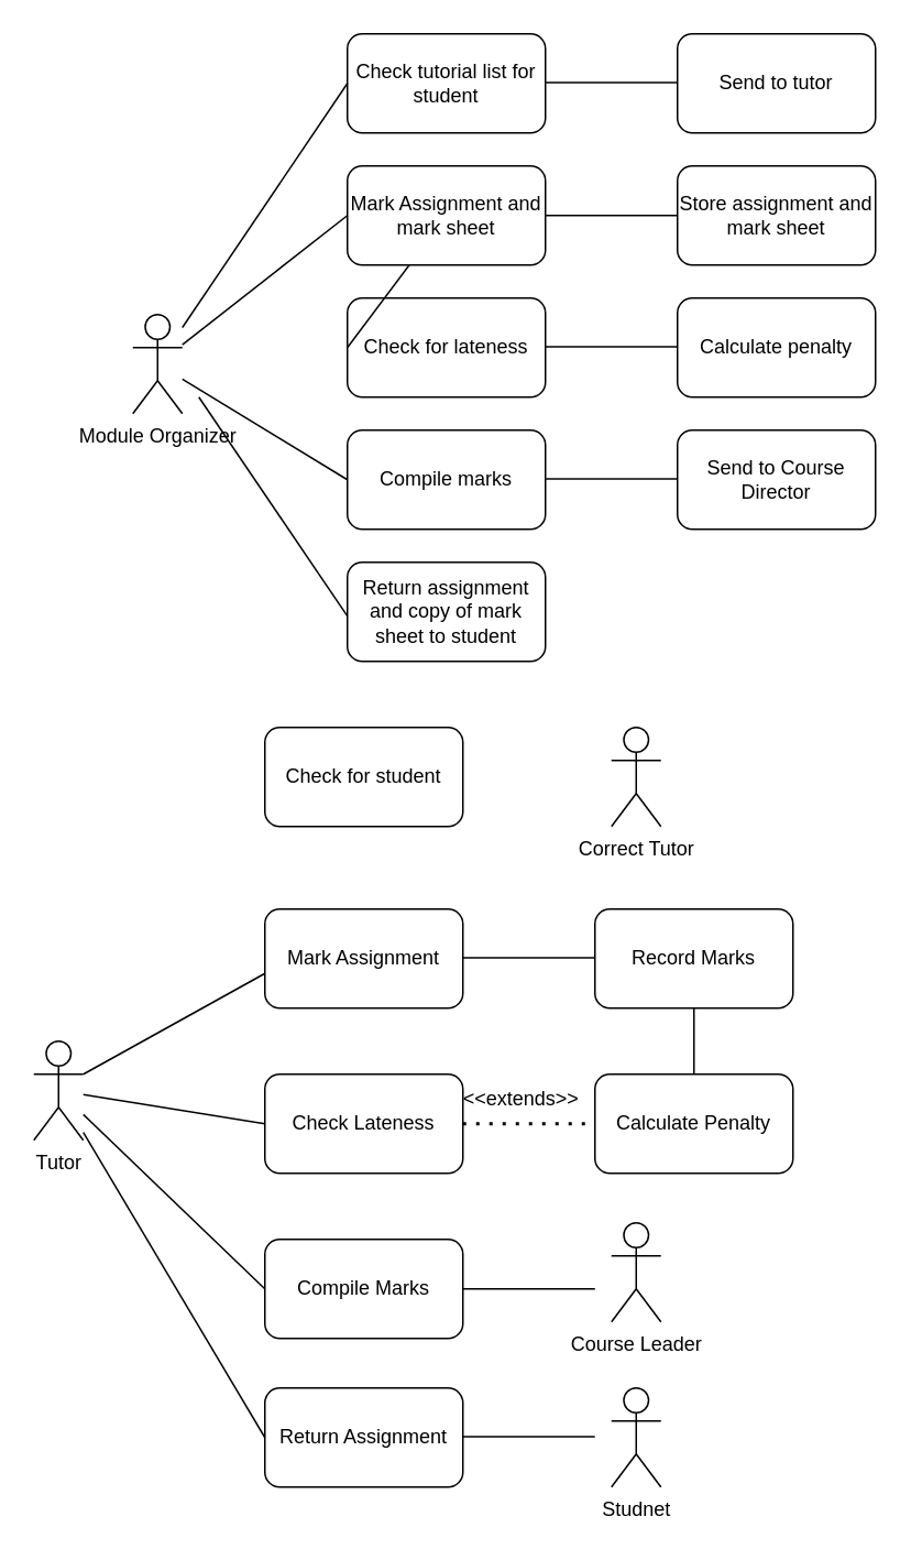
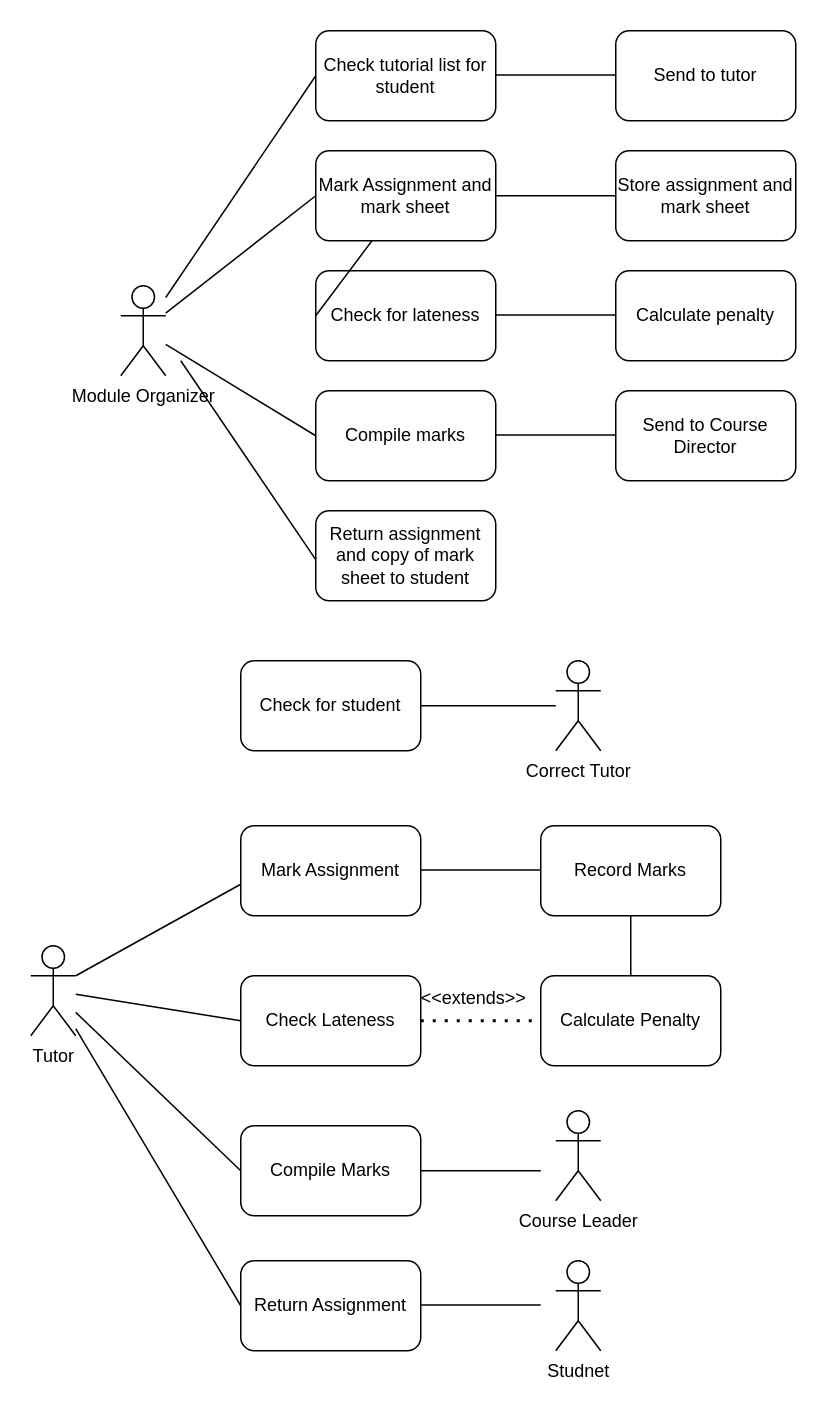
+ <mxCell id="27" value="" style="endArrow=none;html=1;rounded=0;exitX=1;exitY=0.5;exitDx=0;exitDy=0;" edge="1" parent="1" source="24" target="23"><mxGeometry width="50" height="50" relative="1" as="geometry"><mxPoint x="300" y="500" as="sourcePoint" /><mxPoint x="350" y="450" as="targetPoint" /></mxGeometry></mxCell>
